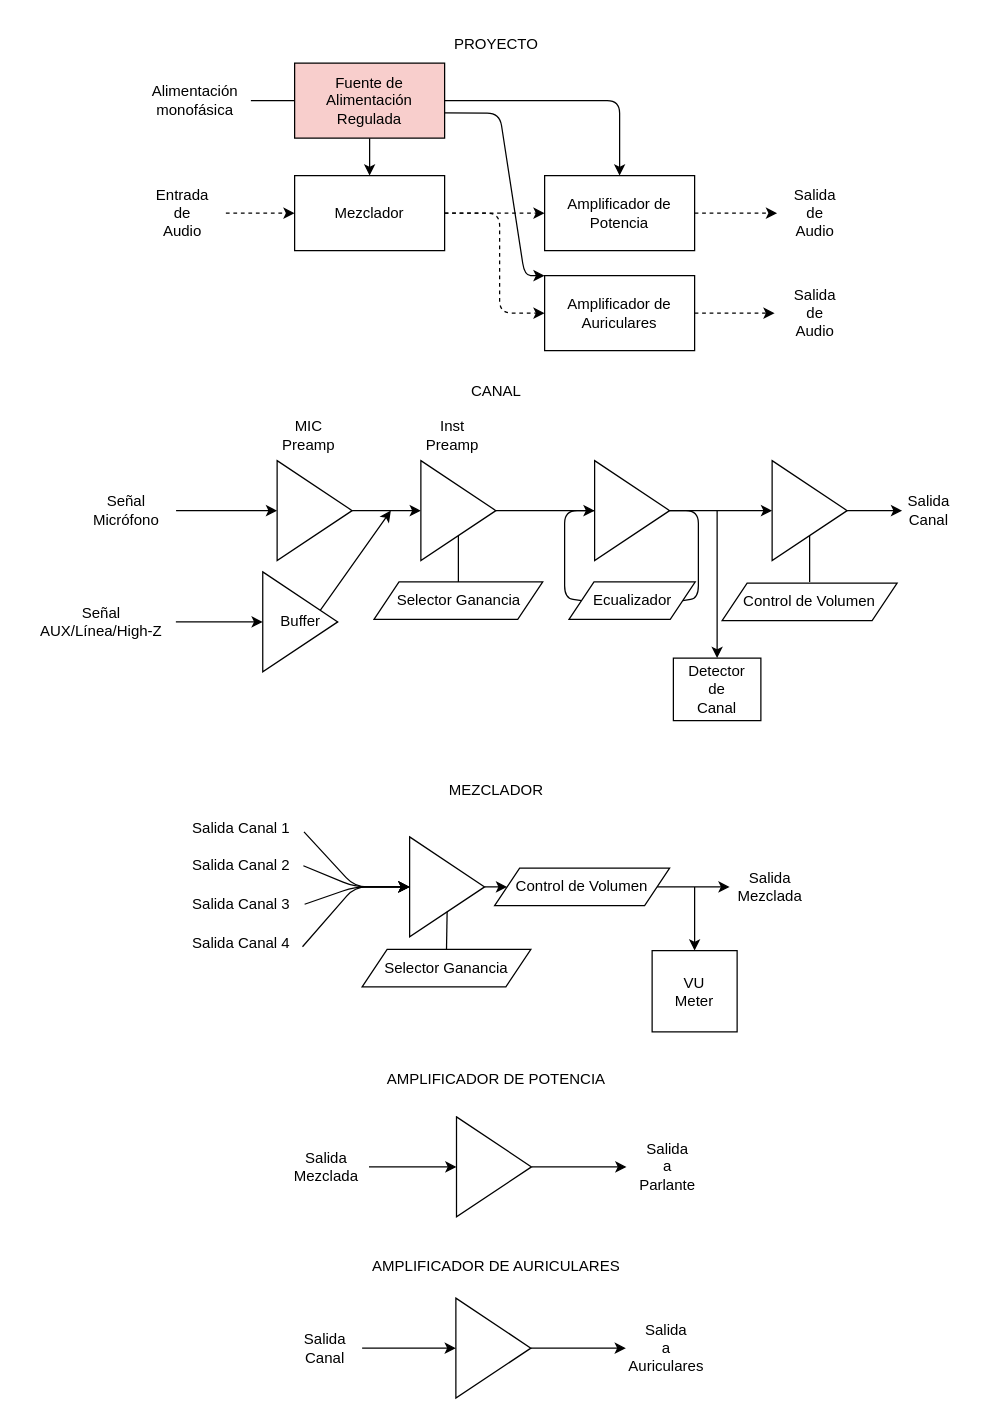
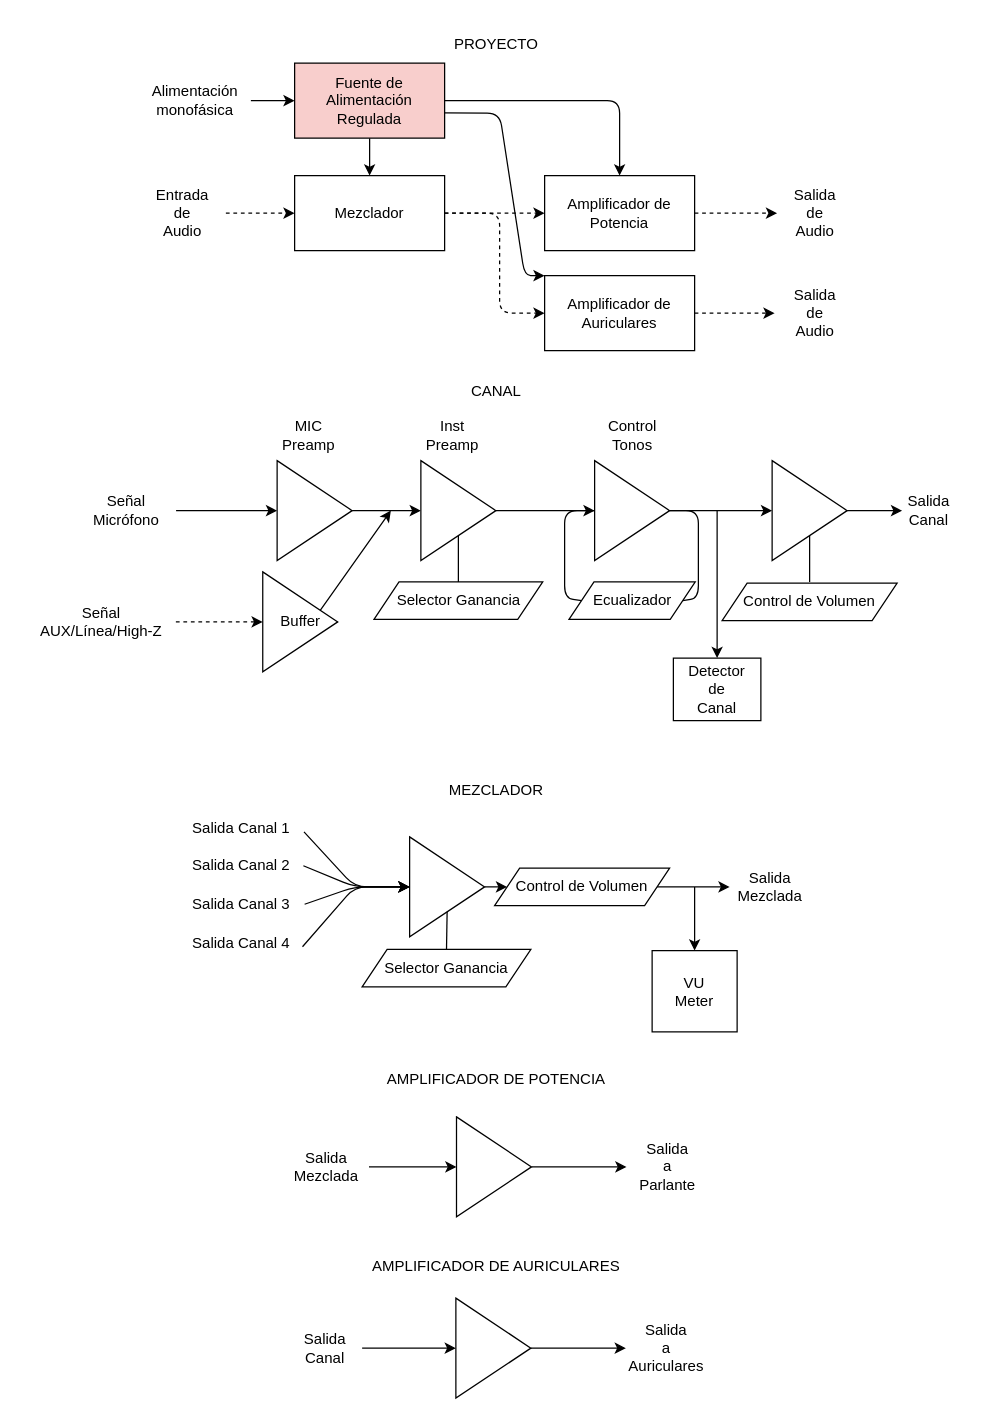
- <mxCell id="74" style="edgeStyle=none;html=1;entryX=0;entryY=0.5;entryDx=0;entryDy=0;endArrow=none;endFill=1;" parent="1" source="75" target="73" edge="1"><mxGeometry relative="1" as="geometry" /></mxCell>
+ <mxCell id="74" style="edgeStyle=none;html=1;entryX=0;entryY=0.5;entryDx=0;entryDy=0;endArrow=classic;endFill=1;" parent="1" source="75" target="73" edge="1"><mxGeometry relative="1" as="geometry" /></mxCell>
+ <mxCell id="17" value="Control&lt;br&gt;Tonos" style="text;html=1;align=center;verticalAlign=middle;resizable=0;points=[];autosize=1;strokeColor=none;fillColor=none;" parent="1" vertex="1"><mxGeometry x="475" y="328" width="60" height="40" as="geometry" /></mxCell>
- <mxCell id="10" style="edgeStyle=none;html=1;entryX=0;entryY=0.5;entryDx=0;entryDy=0;" parent="1" source="11" target="77" edge="1"><mxGeometry relative="1" as="geometry" /></mxCell>
+ <mxCell id="10" style="edgeStyle=none;html=1;entryX=0;entryY=0.5;entryDx=0;entryDy=0;dashed=1;" parent="1" source="11" target="77" edge="1"><mxGeometry relative="1" as="geometry" /></mxCell>
